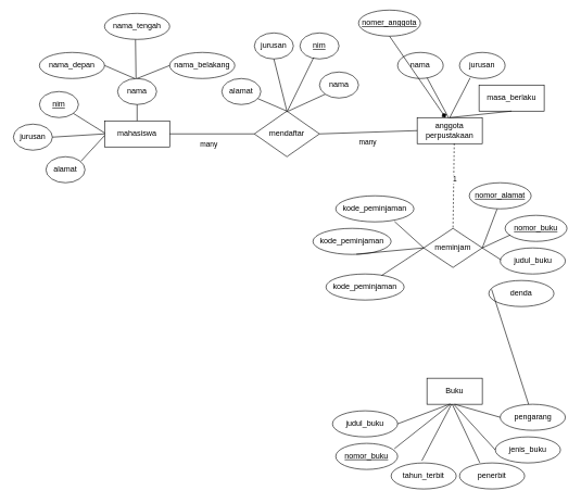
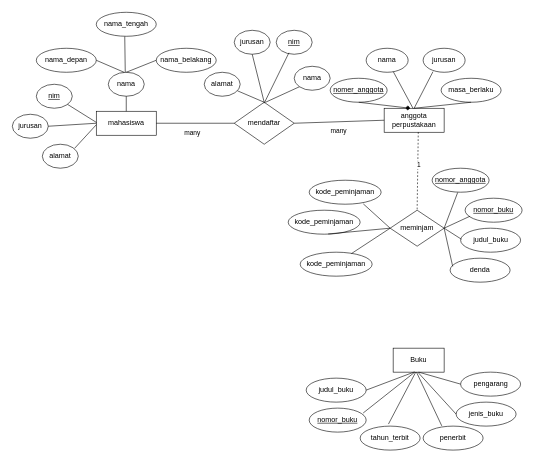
- <mxCell id="37" value="nomer_anggota" style="ellipse;whiteSpace=wrap;html=1;align=center;fontStyle=4;" parent="1" vertex="1"><mxGeometry x="550" y="15" width="95" height="40" as="geometry" /></mxCell>
+ <mxCell id="37" value="nomer_anggota" style="ellipse;whiteSpace=wrap;html=1;align=center;fontStyle=4;" parent="1" vertex="1"><mxGeometry x="550" y="130" width="95" height="40" as="geometry" /></mxCell>
- <mxCell id="38" value="masa_berlaku" style="whiteSpace=wrap;html=1;align=center;rounded=0;" parent="1" vertex="1"><mxGeometry x="735" y="130" width="100" height="40" as="geometry" /></mxCell>
+ <mxCell id="38" value="masa_berlaku" style="ellipse;whiteSpace=wrap;html=1;align=center;" parent="1" vertex="1"><mxGeometry x="735" y="130" width="100" height="40" as="geometry" /></mxCell>
- <mxCell id="43" value="nomor_alamat" style="ellipse;whiteSpace=wrap;html=1;align=center;fontStyle=4;" vertex="1" parent="1"><mxGeometry x="720" y="280" width="95" height="40" as="geometry" /></mxCell>
+ <mxCell id="43" value="nomor_anggota" style="ellipse;whiteSpace=wrap;html=1;align=center;fontStyle=4;" vertex="1" parent="1"><mxGeometry x="720" y="280" width="95" height="40" as="geometry" /></mxCell>
- <mxCell id="50" value="" style="endArrow=none;html=1;rounded=0;exitX=0.043;exitY=0.342;exitDx=0;exitDy=0;exitPerimeter=0;" edge="1" parent="1" source="46" target="62"><mxGeometry relative="1" as="geometry"><mxPoint x="710" y="420" as="sourcePoint" /><mxPoint x="740" y="400" as="targetPoint" /></mxGeometry></mxCell>
+ <mxCell id="50" value="" style="endArrow=none;html=1;rounded=0;exitX=0.043;exitY=0.342;exitDx=0;exitDy=0;exitPerimeter=0;entryX=1;entryY=0.5;entryDx=0;entryDy=0;" edge="1" parent="1" source="46" target="11"><mxGeometry relative="1" as="geometry"><mxPoint x="710" y="420" as="sourcePoint" /><mxPoint x="740" y="400" as="targetPoint" /></mxGeometry></mxCell>
